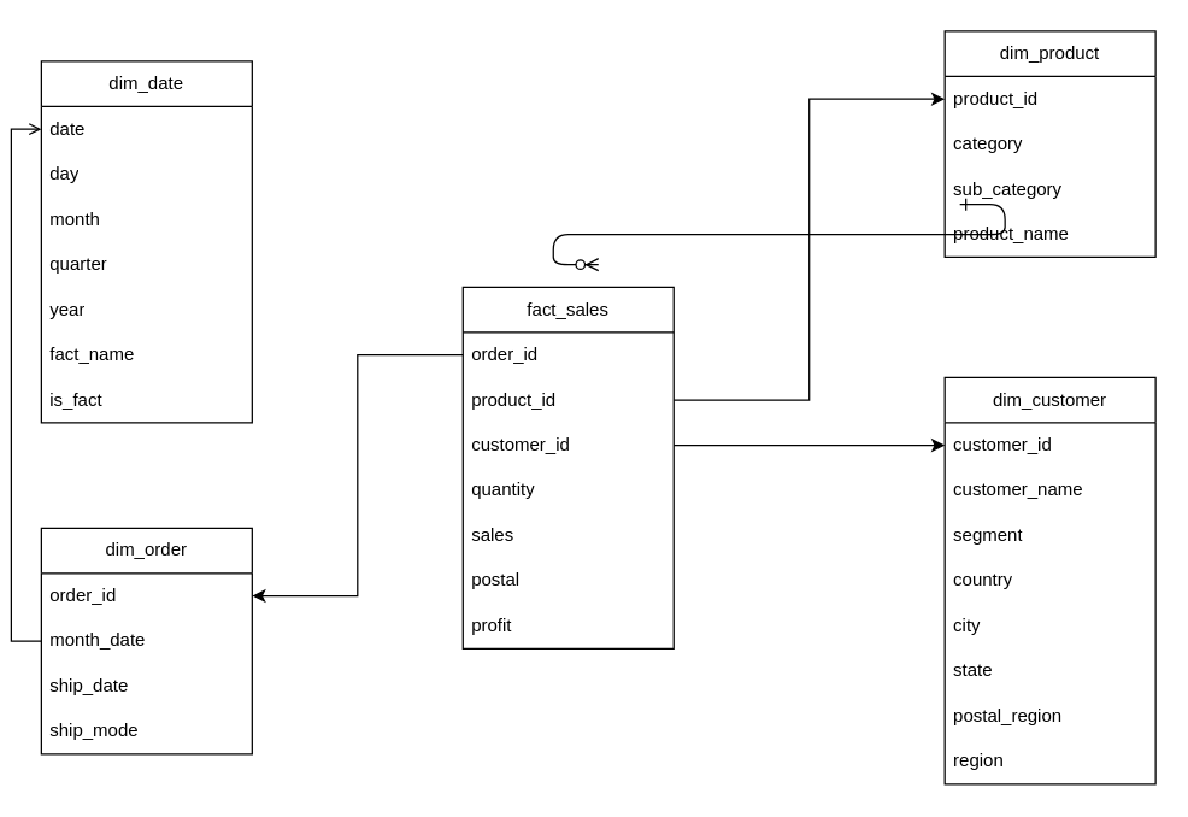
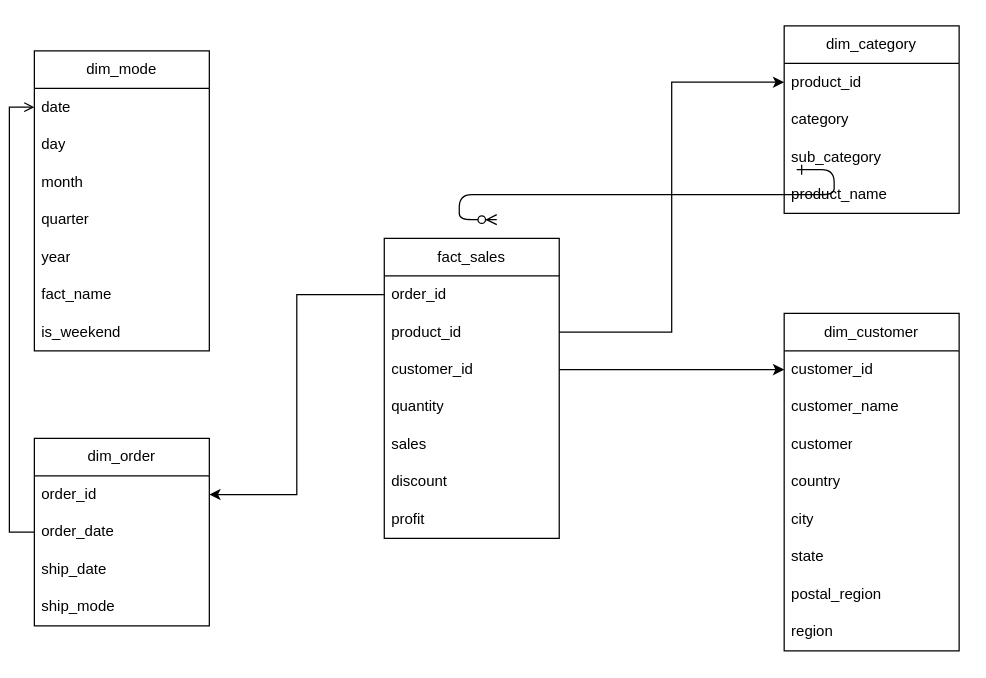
- <mxCell id="20" value="dim_product" style="swimlane;fontStyle=0;childLayout=stackLayout;horizontal=1;startSize=30;horizontalStack=0;resizeParent=1;resizeParentMax=0;resizeLast=0;collapsible=1;marginBottom=0;whiteSpace=wrap;html=1;" vertex="1" parent="1"><mxGeometry x="620" y="20" width="140" height="150" as="geometry" /></mxCell>
+ <mxCell id="20" value="dim_category" style="swimlane;fontStyle=0;childLayout=stackLayout;horizontal=1;startSize=30;horizontalStack=0;resizeParent=1;resizeParentMax=0;resizeLast=0;collapsible=1;marginBottom=0;whiteSpace=wrap;html=1;" vertex="1" parent="1"><mxGeometry x="620" y="20" width="140" height="150" as="geometry" /></mxCell>
- <mxCell id="3" value="dim_date" style="swimlane;fontStyle=0;childLayout=stackLayout;horizontal=1;startSize=30;horizontalStack=0;resizeParent=1;resizeParentMax=0;resizeLast=0;collapsible=1;marginBottom=0;whiteSpace=wrap;html=1;" vertex="1" parent="1"><mxGeometry x="20" y="40" width="140" height="240" as="geometry" /></mxCell>
+ <mxCell id="3" value="dim_mode" style="swimlane;fontStyle=0;childLayout=stackLayout;horizontal=1;startSize=30;horizontalStack=0;resizeParent=1;resizeParentMax=0;resizeLast=0;collapsible=1;marginBottom=0;whiteSpace=wrap;html=1;" vertex="1" parent="1"><mxGeometry x="20" y="40" width="140" height="240" as="geometry" /></mxCell>
- <mxCell id="10" value="is_fact" style="text;strokeColor=none;fillColor=none;align=left;verticalAlign=middle;spacingLeft=4;spacingRight=4;overflow=hidden;points=[[0,0.5],[1,0.5]];portConstraint=eastwest;rotatable=0;whiteSpace=wrap;html=1;" vertex="1" parent="3"><mxGeometry y="210" width="140" height="30" as="geometry" /></mxCell>
+ <mxCell id="10" value="is_weekend" style="text;strokeColor=none;fillColor=none;align=left;verticalAlign=middle;spacingLeft=4;spacingRight=4;overflow=hidden;points=[[0,0.5],[1,0.5]];portConstraint=eastwest;rotatable=0;whiteSpace=wrap;html=1;" vertex="1" parent="3"><mxGeometry y="210" width="140" height="30" as="geometry" /></mxCell>
- <mxCell id="14" value="segment" style="text;strokeColor=none;fillColor=none;align=left;verticalAlign=middle;spacingLeft=4;spacingRight=4;overflow=hidden;points=[[0,0.5],[1,0.5]];portConstraint=eastwest;rotatable=0;whiteSpace=wrap;html=1;" vertex="1" parent="11"><mxGeometry y="90" width="140" height="30" as="geometry" /></mxCell>
+ <mxCell id="14" value="customer" style="text;strokeColor=none;fillColor=none;align=left;verticalAlign=middle;spacingLeft=4;spacingRight=4;overflow=hidden;points=[[0,0.5],[1,0.5]];portConstraint=eastwest;rotatable=0;whiteSpace=wrap;html=1;" vertex="1" parent="11"><mxGeometry y="90" width="140" height="30" as="geometry" /></mxCell>
- <mxCell id="31" value="postal" style="text;strokeColor=none;fillColor=none;align=left;verticalAlign=middle;spacingLeft=4;spacingRight=4;overflow=hidden;points=[[0,0.5],[1,0.5]];portConstraint=eastwest;rotatable=0;whiteSpace=wrap;html=1;" vertex="1" parent="25"><mxGeometry y="180" width="140" height="30" as="geometry" /></mxCell>
+ <mxCell id="31" value="discount" style="text;strokeColor=none;fillColor=none;align=left;verticalAlign=middle;spacingLeft=4;spacingRight=4;overflow=hidden;points=[[0,0.5],[1,0.5]];portConstraint=eastwest;rotatable=0;whiteSpace=wrap;html=1;" vertex="1" parent="25"><mxGeometry y="180" width="140" height="30" as="geometry" /></mxCell>
- <mxCell id="35" value="month_date" style="text;strokeColor=none;fillColor=none;align=left;verticalAlign=middle;spacingLeft=4;spacingRight=4;overflow=hidden;points=[[0,0.5],[1,0.5]];portConstraint=eastwest;rotatable=0;whiteSpace=wrap;html=1;" vertex="1" parent="33"><mxGeometry y="60" width="140" height="30" as="geometry" /></mxCell>
+ <mxCell id="35" value="order_date" style="text;strokeColor=none;fillColor=none;align=left;verticalAlign=middle;spacingLeft=4;spacingRight=4;overflow=hidden;points=[[0,0.5],[1,0.5]];portConstraint=eastwest;rotatable=0;whiteSpace=wrap;html=1;" vertex="1" parent="33"><mxGeometry y="60" width="140" height="30" as="geometry" /></mxCell>
